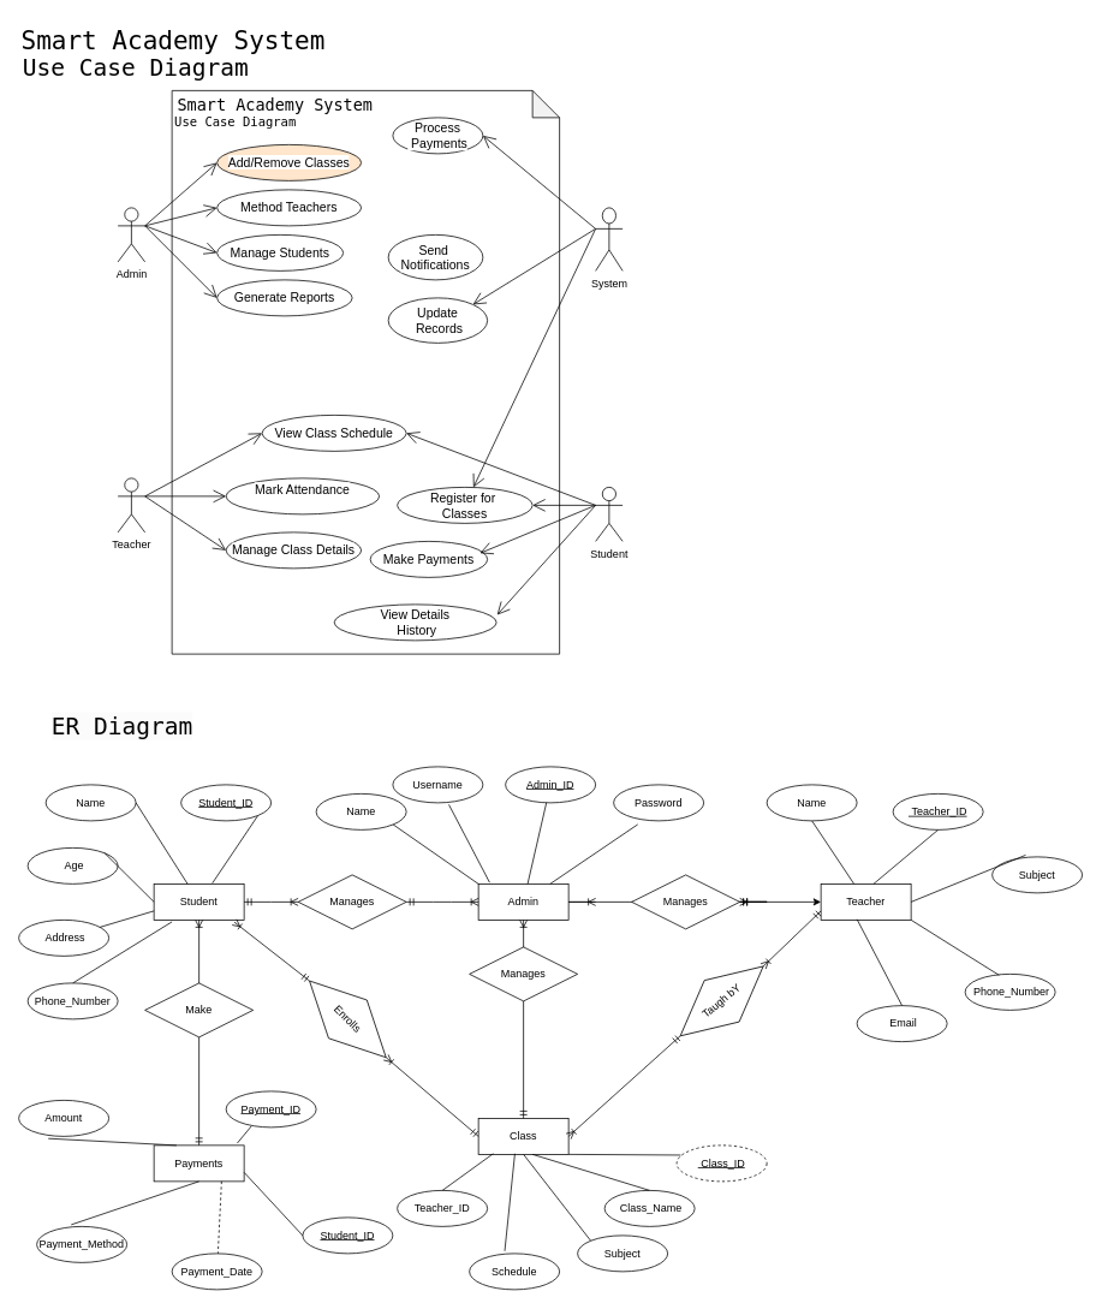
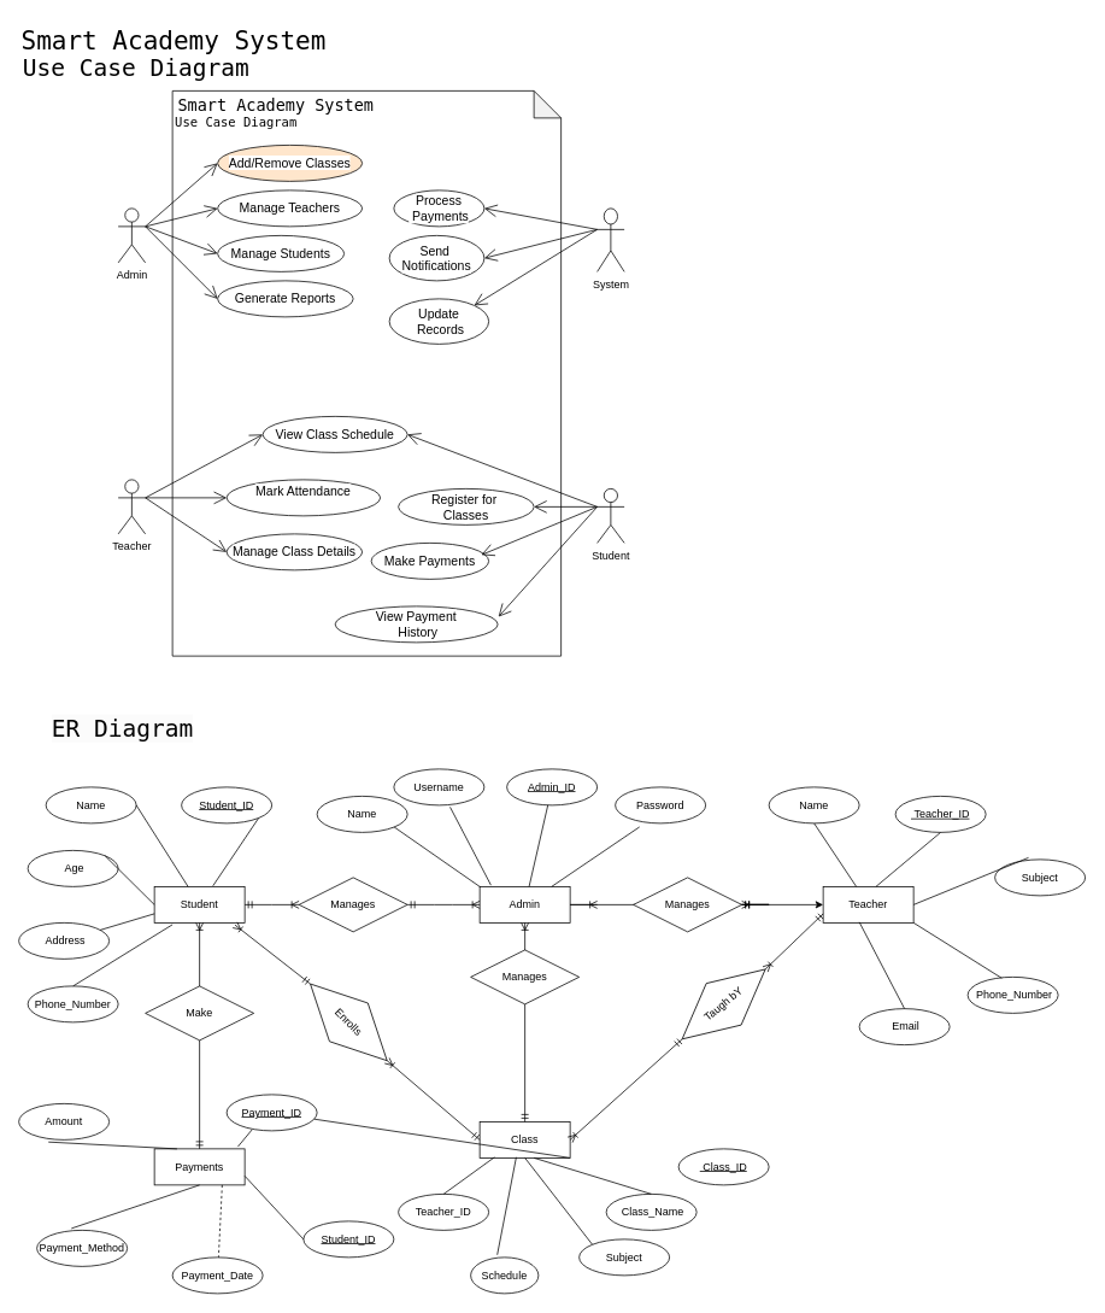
- <mxCell id="16" value="&lt;span style=&quot;font-family: sans-serif; font-size: 14px; text-align: start; text-wrap: nowrap; background-color: rgb(255, 255, 255);&quot;&gt;Process&lt;/span&gt;&lt;div&gt;&lt;span style=&quot;font-family: sans-serif; font-size: 14px; text-align: start; text-wrap: nowrap; background-color: rgb(255, 255, 255);&quot;&gt;&amp;nbsp;Payments&lt;/span&gt;&lt;/div&gt;" style="ellipse;whiteSpace=wrap;html=1;align=center;" vertex="1" parent="1"><mxGeometry x="435" y="120" width="100" height="40" as="geometry" /></mxCell>
+ <mxCell id="16" value="&lt;span style=&quot;font-family: sans-serif; font-size: 14px; text-align: start; text-wrap: nowrap; background-color: rgb(255, 255, 255);&quot;&gt;Process&lt;/span&gt;&lt;div&gt;&lt;span style=&quot;font-family: sans-serif; font-size: 14px; text-align: start; text-wrap: nowrap; background-color: rgb(255, 255, 255);&quot;&gt;&amp;nbsp;Payments&lt;/span&gt;&lt;/div&gt;" style="ellipse;whiteSpace=wrap;html=1;align=center;" vertex="1" parent="1"><mxGeometry x="435" y="200" width="100" height="40" as="geometry" /></mxCell>
- <mxCell id="8" value="&lt;span style=&quot;font-family: sans-serif; font-size: 14px; text-align: start; text-wrap: nowrap; background-color: rgb(255, 255, 255);&quot;&gt;Method Teachers&lt;/span&gt;" style="ellipse;whiteSpace=wrap;html=1;align=center;" vertex="1" parent="1"><mxGeometry x="240" y="200" width="160" height="40" as="geometry" /></mxCell>
+ <mxCell id="8" value="&lt;span style=&quot;font-family: sans-serif; font-size: 14px; text-align: start; text-wrap: nowrap; background-color: rgb(255, 255, 255);&quot;&gt;Manage Teachers&lt;/span&gt;" style="ellipse;whiteSpace=wrap;html=1;align=center;" vertex="1" parent="1"><mxGeometry x="240" y="200" width="160" height="40" as="geometry" /></mxCell>
- <mxCell id="27" value="" style="endArrow=open;endFill=1;endSize=12;html=1;rounded=0;exitX=0;exitY=0.333;exitDx=0;exitDy=0;exitPerimeter=0;" edge="1" parent="1" source="5" target="14"><mxGeometry width="160" relative="1" as="geometry"><mxPoint x="650" y="250" as="sourcePoint" /><mxPoint x="545" y="230" as="targetPoint" /></mxGeometry></mxCell>
+ <mxCell id="27" value="" style="endArrow=open;endFill=1;endSize=12;html=1;rounded=0;entryX=1;entryY=0.5;entryDx=0;entryDy=0;exitX=0;exitY=0.333;exitDx=0;exitDy=0;exitPerimeter=0;" edge="1" parent="1" source="5" target="17"><mxGeometry width="160" relative="1" as="geometry"><mxPoint x="650" y="250" as="sourcePoint" /><mxPoint x="545" y="230" as="targetPoint" /></mxGeometry></mxCell>
- <mxCell id="15" value="&lt;span style=&quot;font-family: sans-serif; font-size: 14px; text-align: start; text-wrap: nowrap; background-color: rgb(255, 255, 255);&quot;&gt;View Details&lt;/span&gt;&lt;div&gt;&lt;span style=&quot;font-family: sans-serif; font-size: 14px; text-align: start; text-wrap: nowrap; background-color: rgb(255, 255, 255);&quot;&gt;&amp;nbsp;History&lt;/span&gt;&lt;/div&gt;" style="ellipse;whiteSpace=wrap;html=1;align=center;" vertex="1" parent="1"><mxGeometry x="370" y="660" width="180" height="40" as="geometry" /></mxCell>
+ <mxCell id="15" value="&lt;span style=&quot;font-family: sans-serif; font-size: 14px; text-align: start; text-wrap: nowrap; background-color: rgb(255, 255, 255);&quot;&gt;View Payment&lt;/span&gt;&lt;div&gt;&lt;span style=&quot;font-family: sans-serif; font-size: 14px; text-align: start; text-wrap: nowrap; background-color: rgb(255, 255, 255);&quot;&gt;&amp;nbsp;History&lt;/span&gt;&lt;/div&gt;" style="ellipse;whiteSpace=wrap;html=1;align=center;" vertex="1" parent="1"><mxGeometry x="370" y="660" width="180" height="40" as="geometry" /></mxCell>
- <mxCell id="84" value="" style="endArrow=none;html=1;rounded=0;exitX=1;exitY=1;exitDx=0;exitDy=0;entryX=0.044;entryY=0.27;entryDx=0;entryDy=0;entryPerimeter=0;" edge="1" parent="1" source="42" target="63"><mxGeometry relative="1" as="geometry"><mxPoint x="1050" y="899" as="sourcePoint" /><mxPoint x="740" y="1280" as="targetPoint" /></mxGeometry></mxCell>
+ <mxCell id="84" value="" style="endArrow=none;html=1;rounded=0;exitX=1;exitY=1;exitDx=0;exitDy=0;" edge="1" parent="1" source="42" target="59"><mxGeometry relative="1" as="geometry"><mxPoint x="1050" y="899" as="sourcePoint" /><mxPoint x="740" y="1280" as="targetPoint" /></mxGeometry></mxCell>
- <mxCell id="63" value="&amp;nbsp;Class_ID" style="ellipse;whiteSpace=wrap;html=1;align=center;fontStyle=4;dashed=1;" vertex="1" parent="1"><mxGeometry x="750" y="1260" width="100" height="40" as="geometry" /></mxCell>
+ <mxCell id="63" value="&amp;nbsp;Class_ID" style="ellipse;whiteSpace=wrap;html=1;align=center;fontStyle=4;" vertex="1" parent="1"><mxGeometry x="750" y="1260" width="100" height="40" as="geometry" /></mxCell>
- <mxCell id="66" value="Schedule" style="ellipse;whiteSpace=wrap;html=1;align=center;" vertex="1" parent="1"><mxGeometry x="520" y="1380" width="100" height="40" as="geometry" /></mxCell>
+ <mxCell id="66" value="Schedule" style="ellipse;whiteSpace=wrap;html=1;align=center;" vertex="1" parent="1"><mxGeometry x="520" y="1380" width="75" height="40" as="geometry" /></mxCell>
